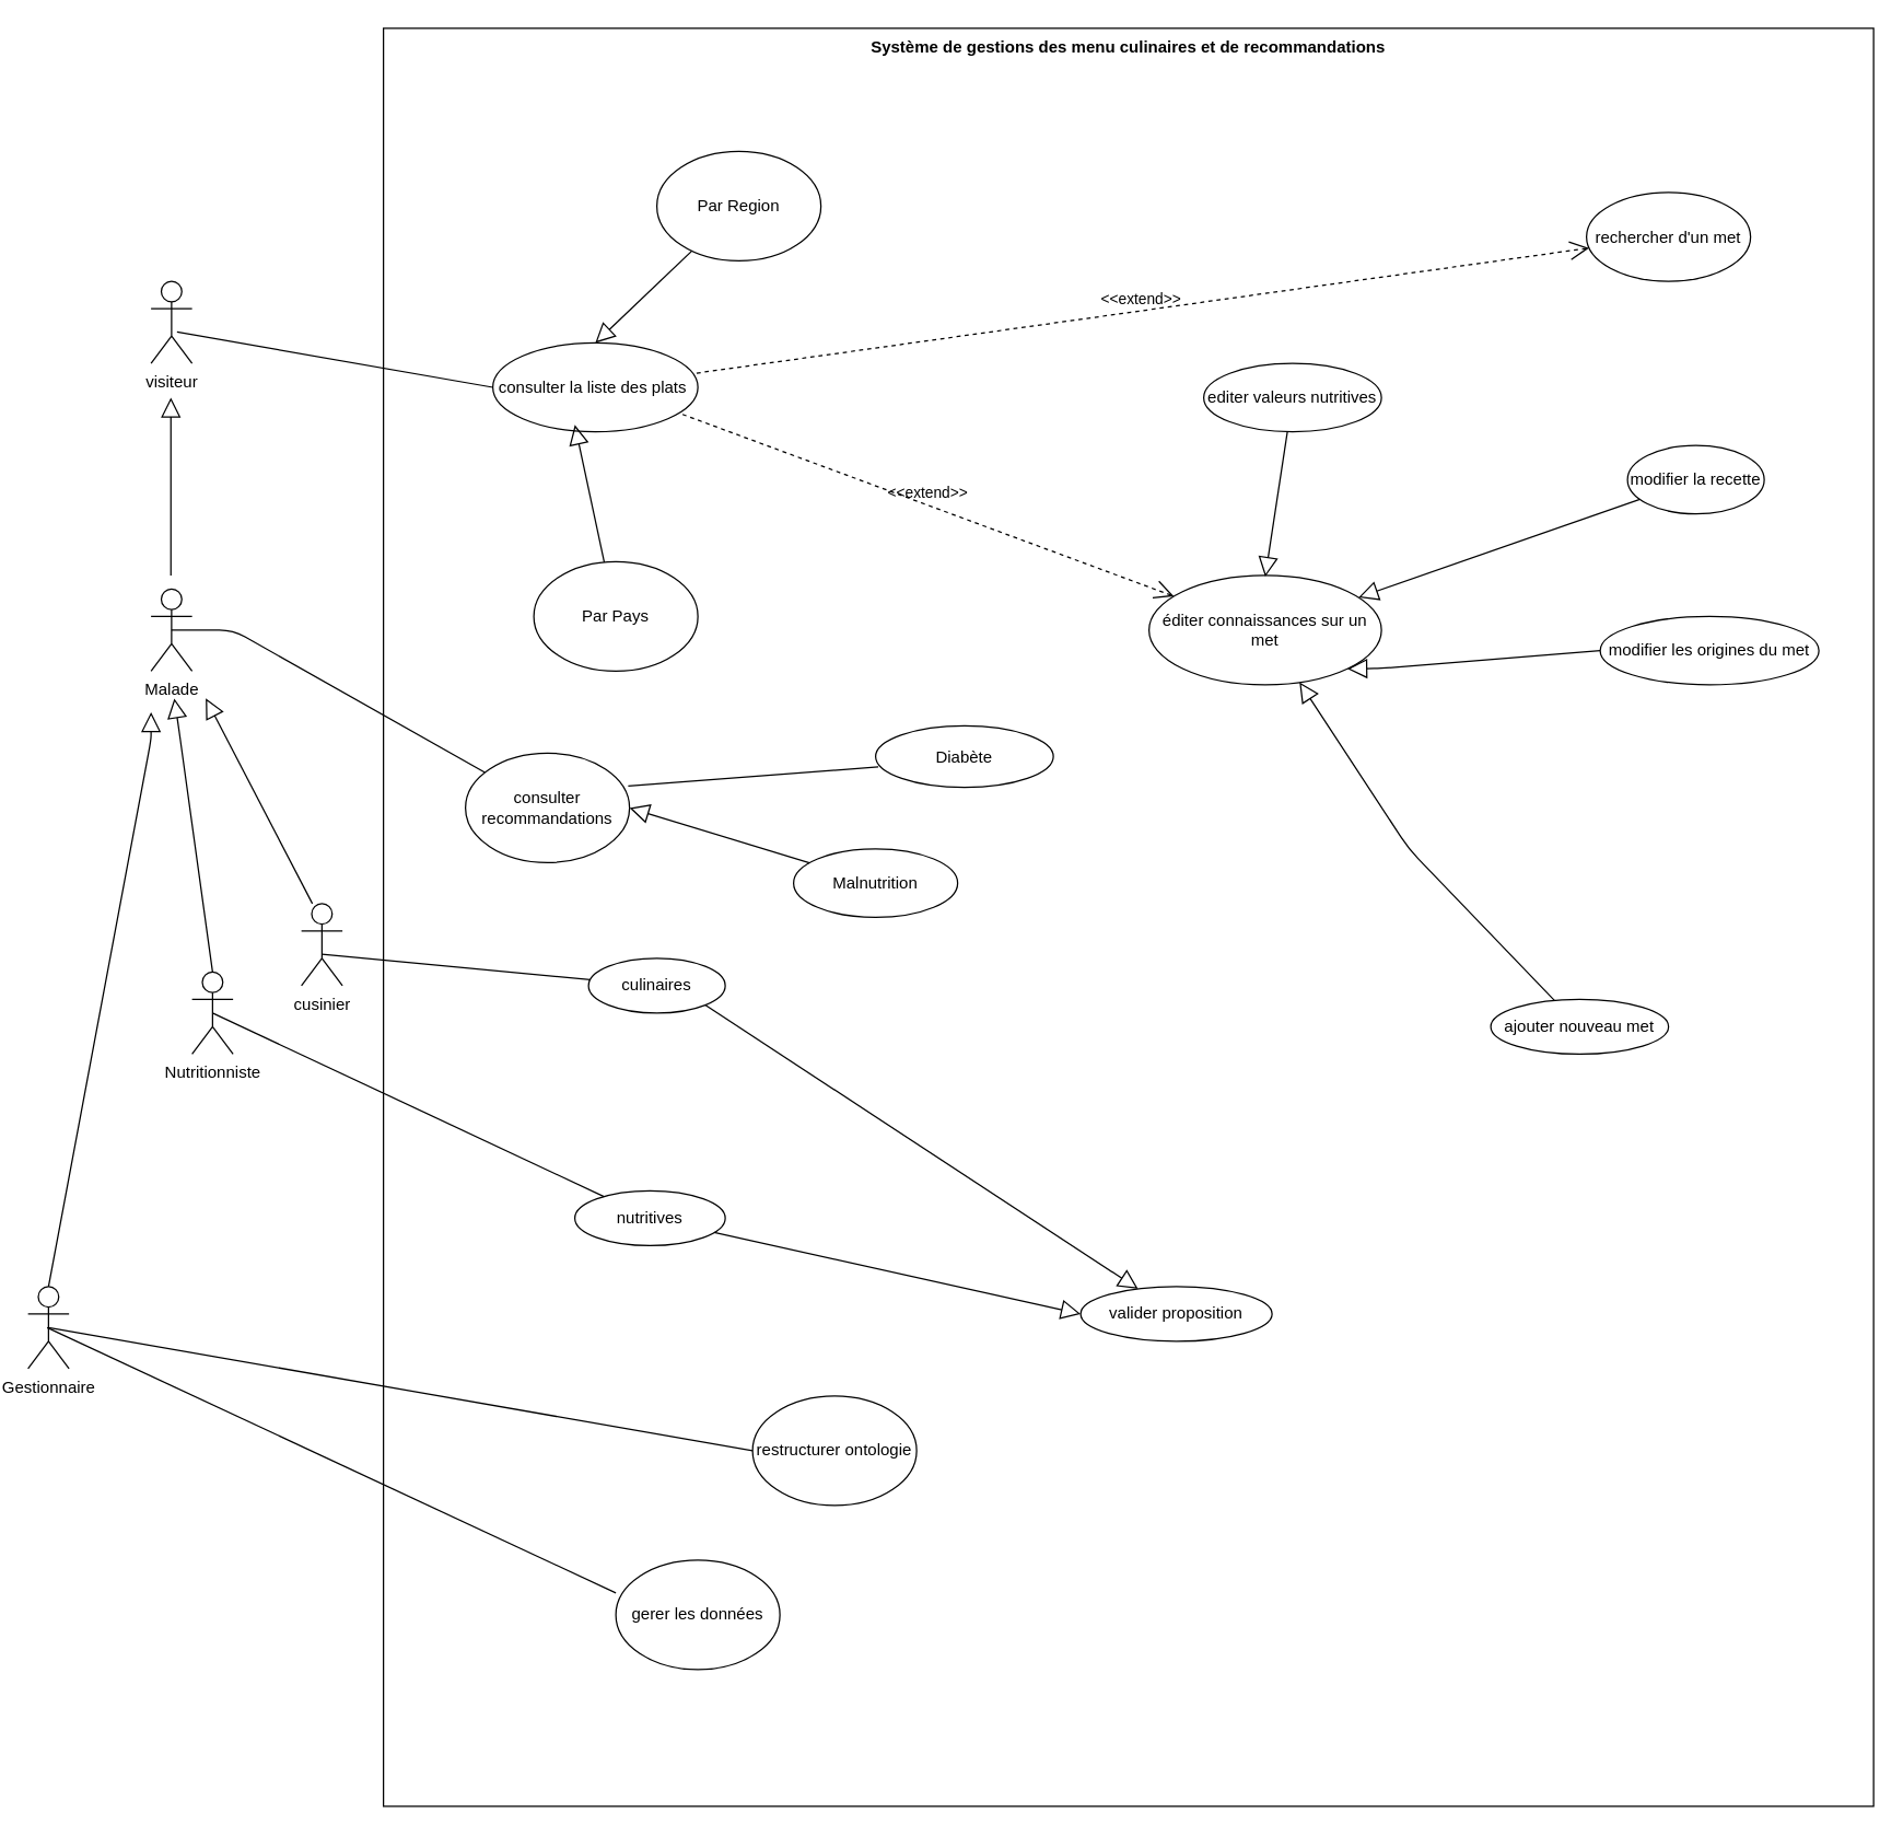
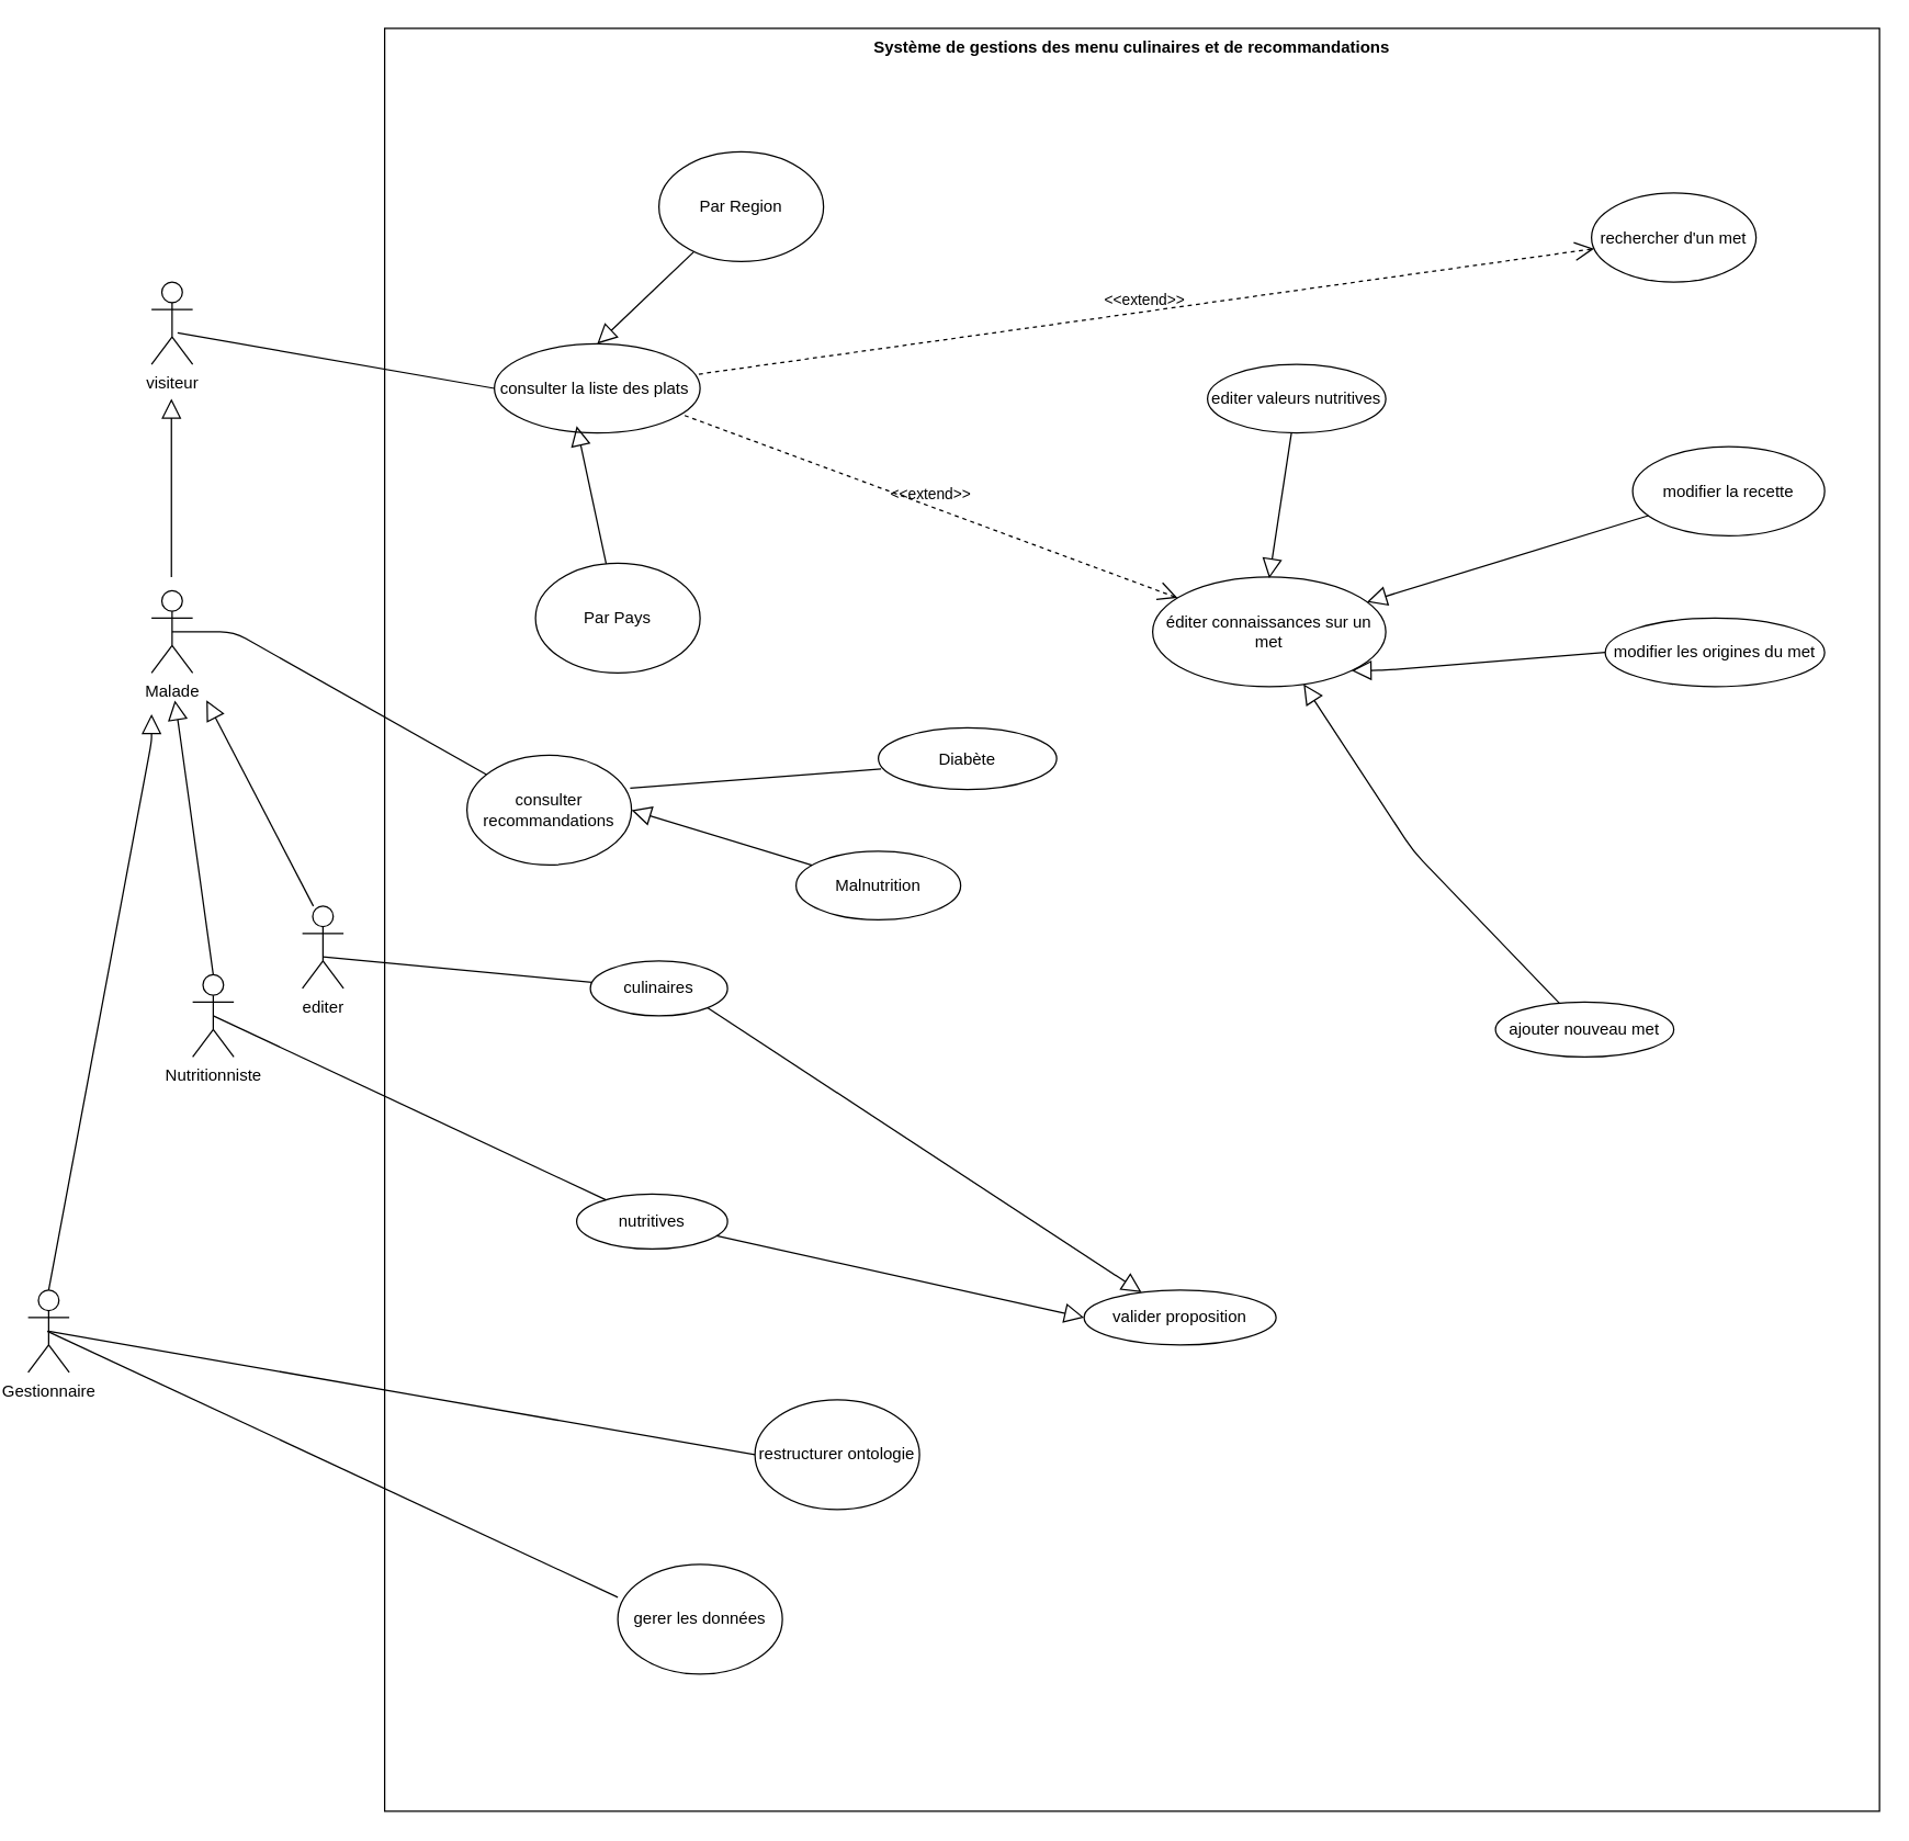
- <mxCell id="10" value="modifier la recette" style="ellipse;whiteSpace=wrap;html=1;" parent="1" vertex="1"><mxGeometry x="1190" y="325" width="100" height="50" as="geometry" /></mxCell>
+ <mxCell id="10" value="modifier la recette" style="ellipse;whiteSpace=wrap;html=1;" parent="1" vertex="1"><mxGeometry x="1190" y="325" width="140" height="65" as="geometry" /></mxCell>
- <mxCell id="3" value="cusinier" style="shape=umlActor;html=1;verticalLabelPosition=bottom;verticalAlign=top;align=center;" parent="1" vertex="1"><mxGeometry x="220" y="660" width="30" height="60" as="geometry" /></mxCell>
+ <mxCell id="3" value="editer" style="shape=umlActor;html=1;verticalLabelPosition=bottom;verticalAlign=top;align=center;" parent="1" vertex="1"><mxGeometry x="220" y="660" width="30" height="60" as="geometry" /></mxCell>
